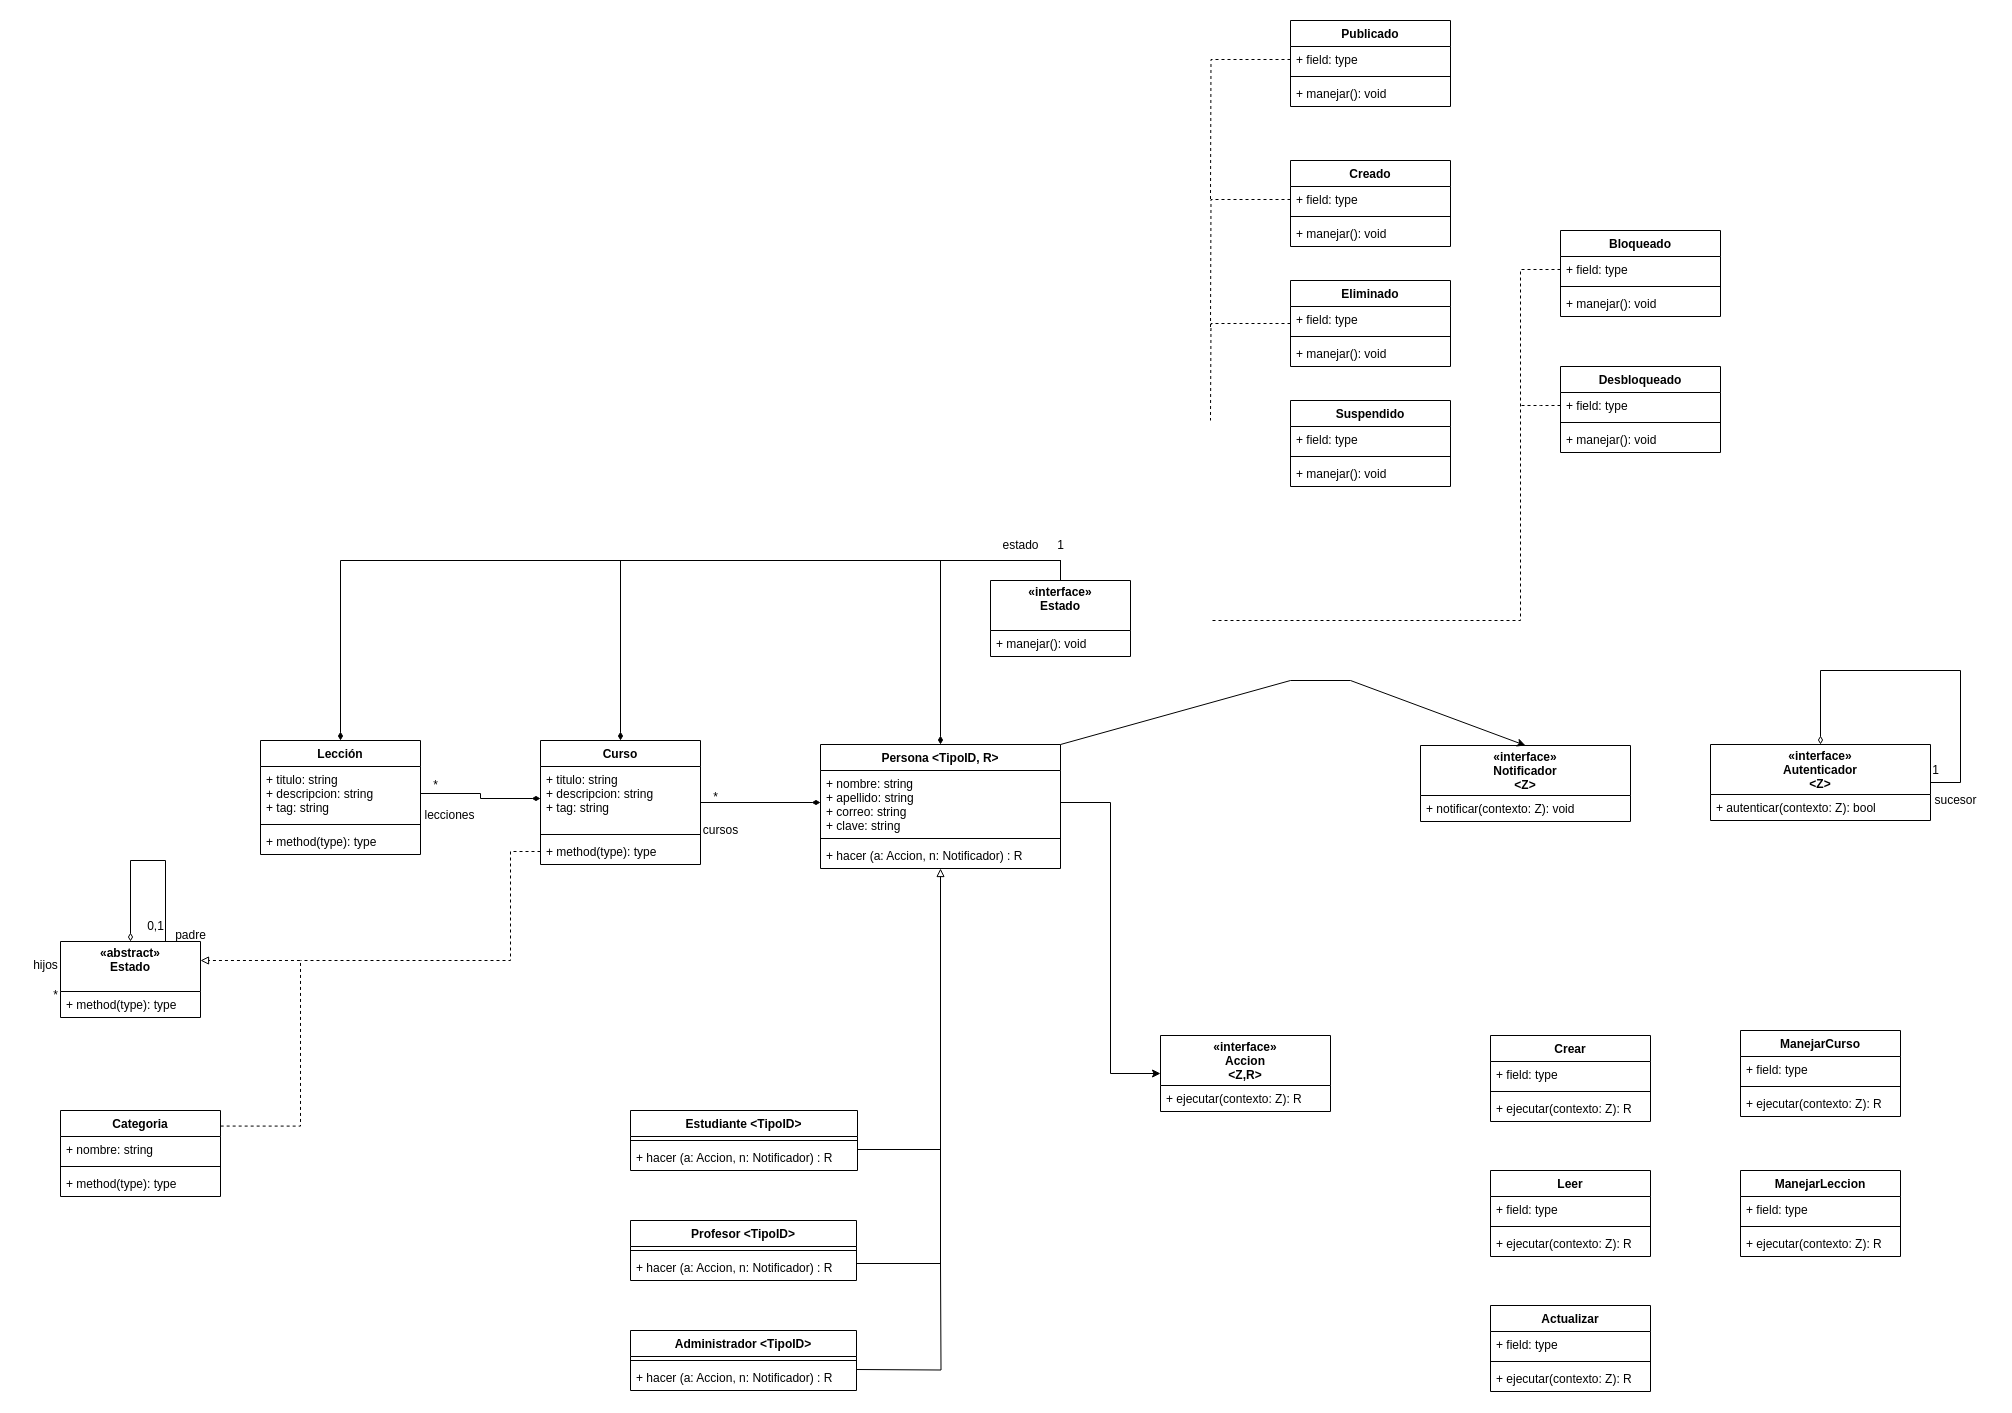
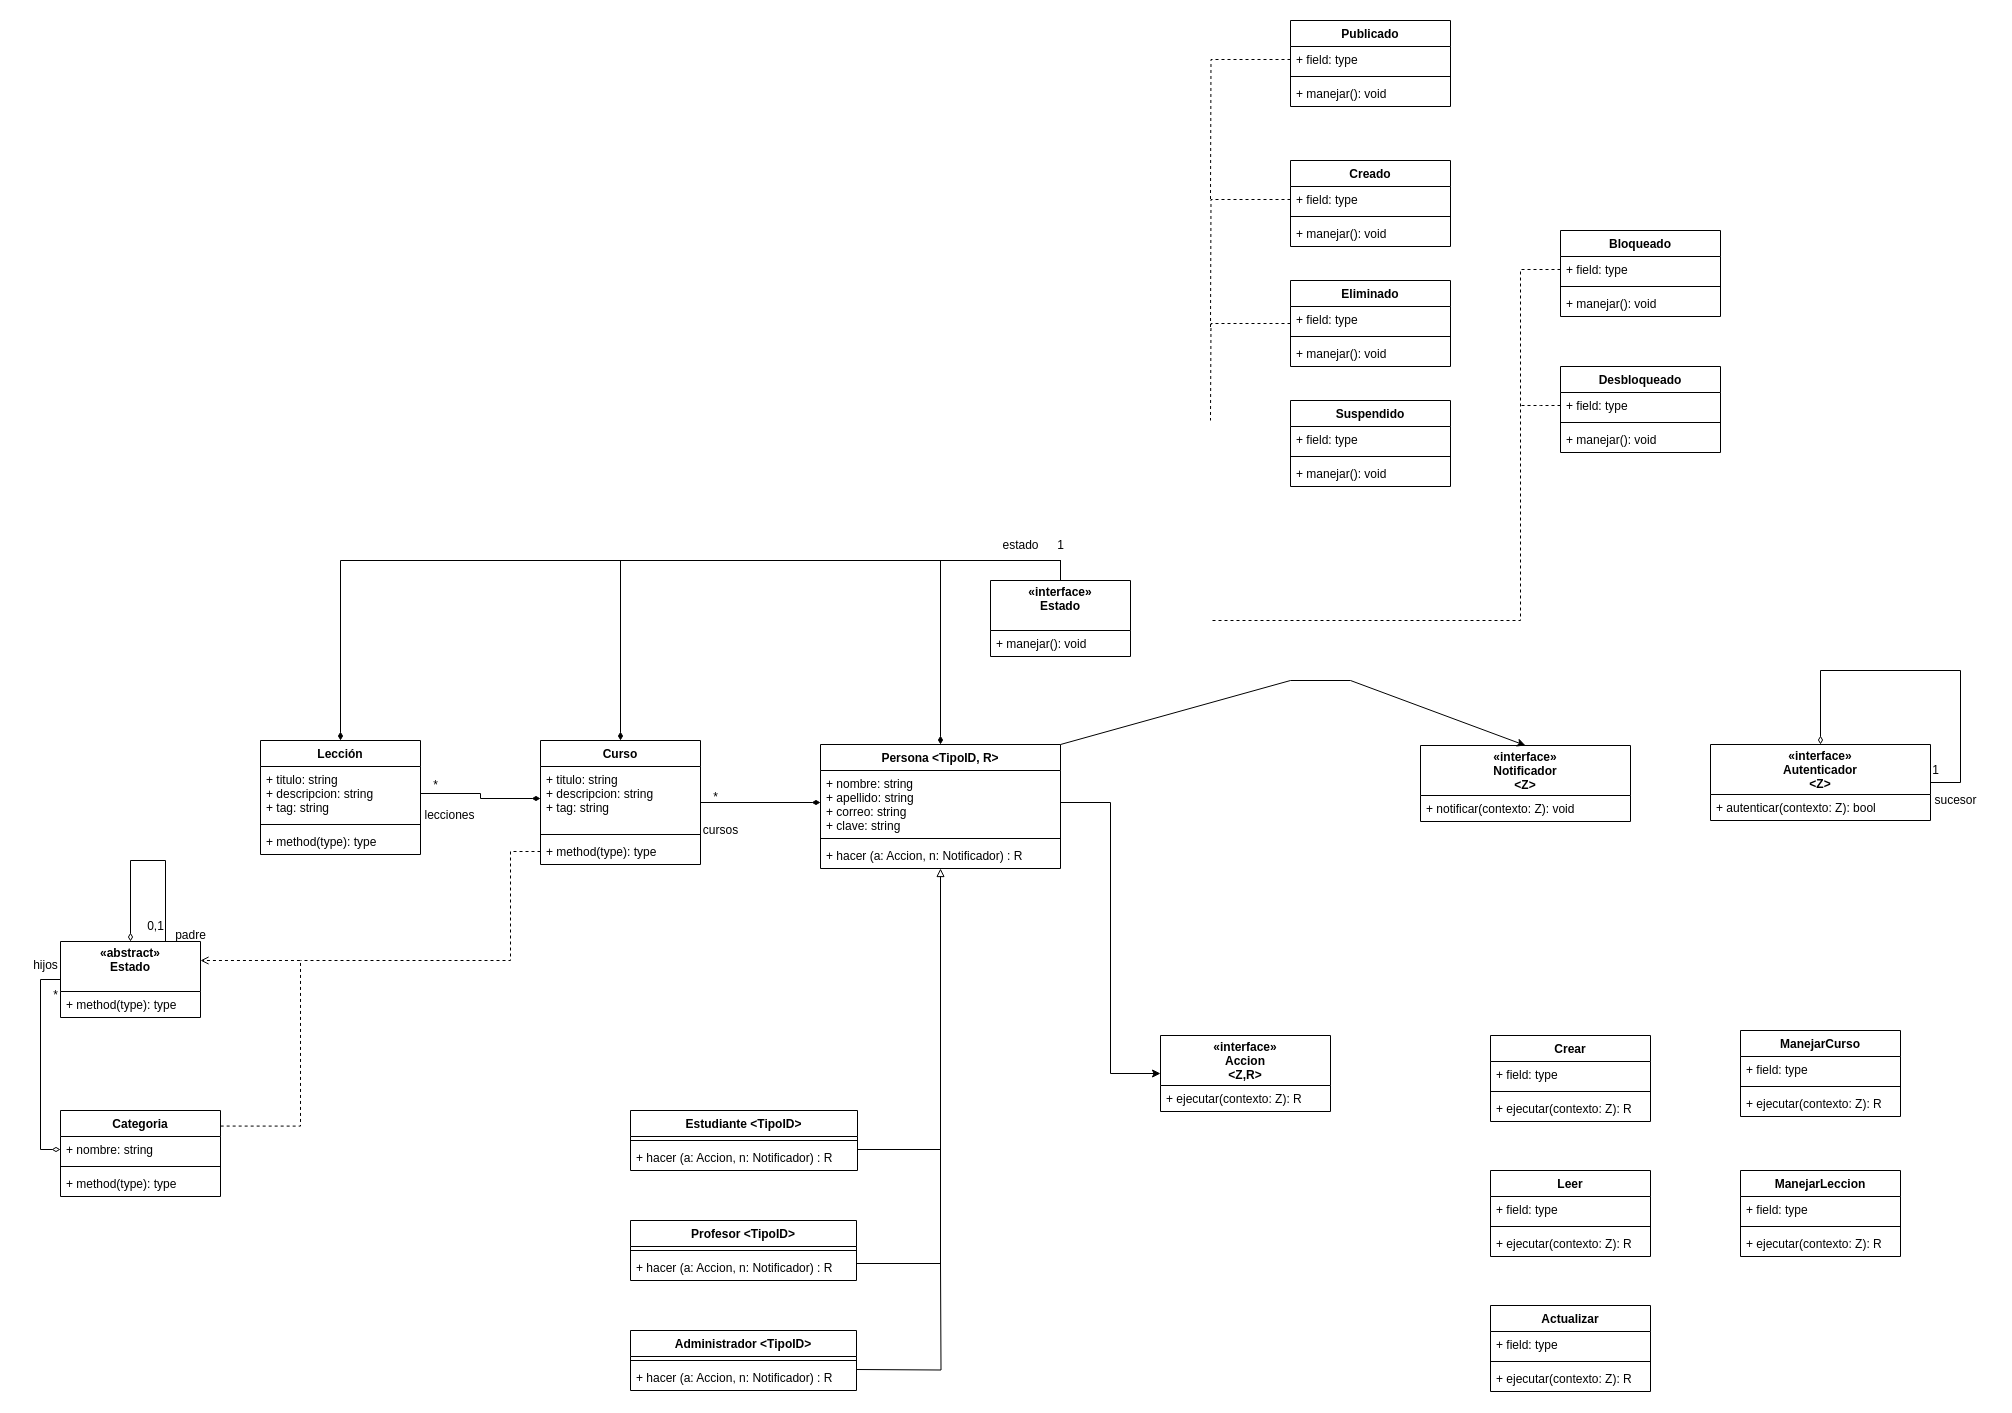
- <mxCell id="94" style="edgeStyle=orthogonalEdgeStyle;rounded=0;orthogonalLoop=1;jettySize=auto;html=1;entryX=1;entryY=0.25;entryDx=0;entryDy=0;strokeColor=default;startArrow=none;startFill=0;endArrow=block;endFill=0;dashed=1;exitX=1.001;exitY=0.181;exitDx=0;exitDy=0;exitPerimeter=0;" edge="1" parent="1" source="95" target="92"><mxGeometry relative="1" as="geometry"><Array as="points"><mxPoint x="300" y="1126" /><mxPoint x="300" y="960" /><mxPoint x="210" y="960" /></Array></mxGeometry></mxCell>
+ <mxCell id="94" style="edgeStyle=orthogonalEdgeStyle;rounded=0;orthogonalLoop=1;jettySize=auto;html=1;entryX=1;entryY=0.25;entryDx=0;entryDy=0;strokeColor=default;startArrow=none;startFill=0;endArrow=open;endFill=0;dashed=1;exitX=1.001;exitY=0.181;exitDx=0;exitDy=0;exitPerimeter=0;" edge="1" parent="1" source="95" target="92"><mxGeometry relative="1" as="geometry"><Array as="points"><mxPoint x="300" y="1126" /><mxPoint x="300" y="960" /><mxPoint x="210" y="960" /></Array></mxGeometry></mxCell>
+ <mxCell id="99" style="edgeStyle=orthogonalEdgeStyle;rounded=0;orthogonalLoop=1;jettySize=auto;html=1;entryX=0;entryY=0.5;entryDx=0;entryDy=0;strokeColor=default;startArrow=diamondThin;startFill=0;endArrow=none;endFill=0;" edge="1" parent="1" source="96" target="92"><mxGeometry relative="1" as="geometry" /></mxCell>
